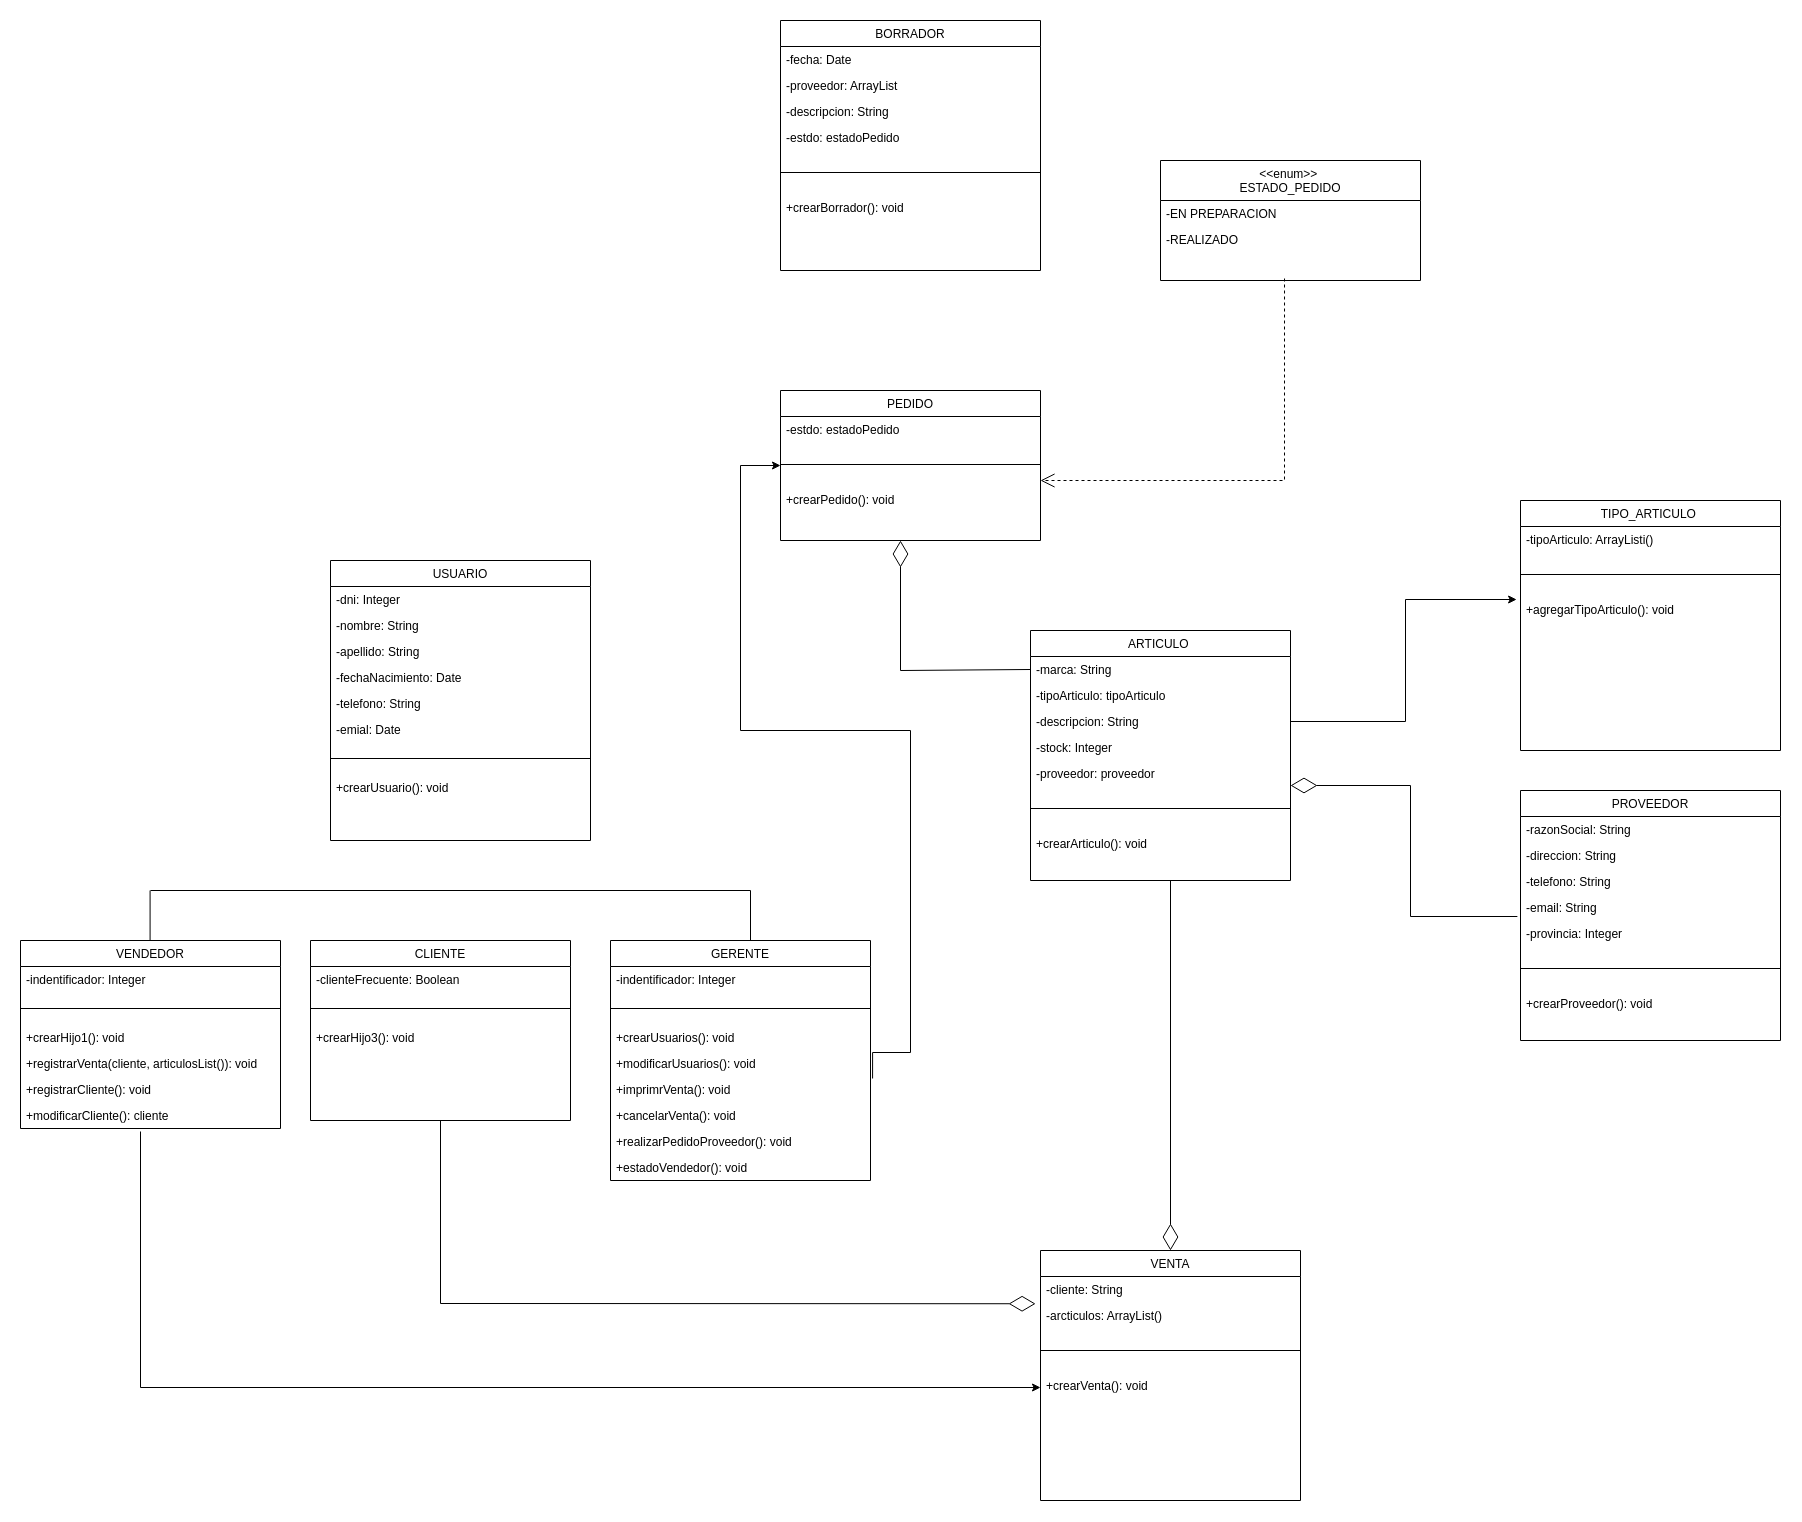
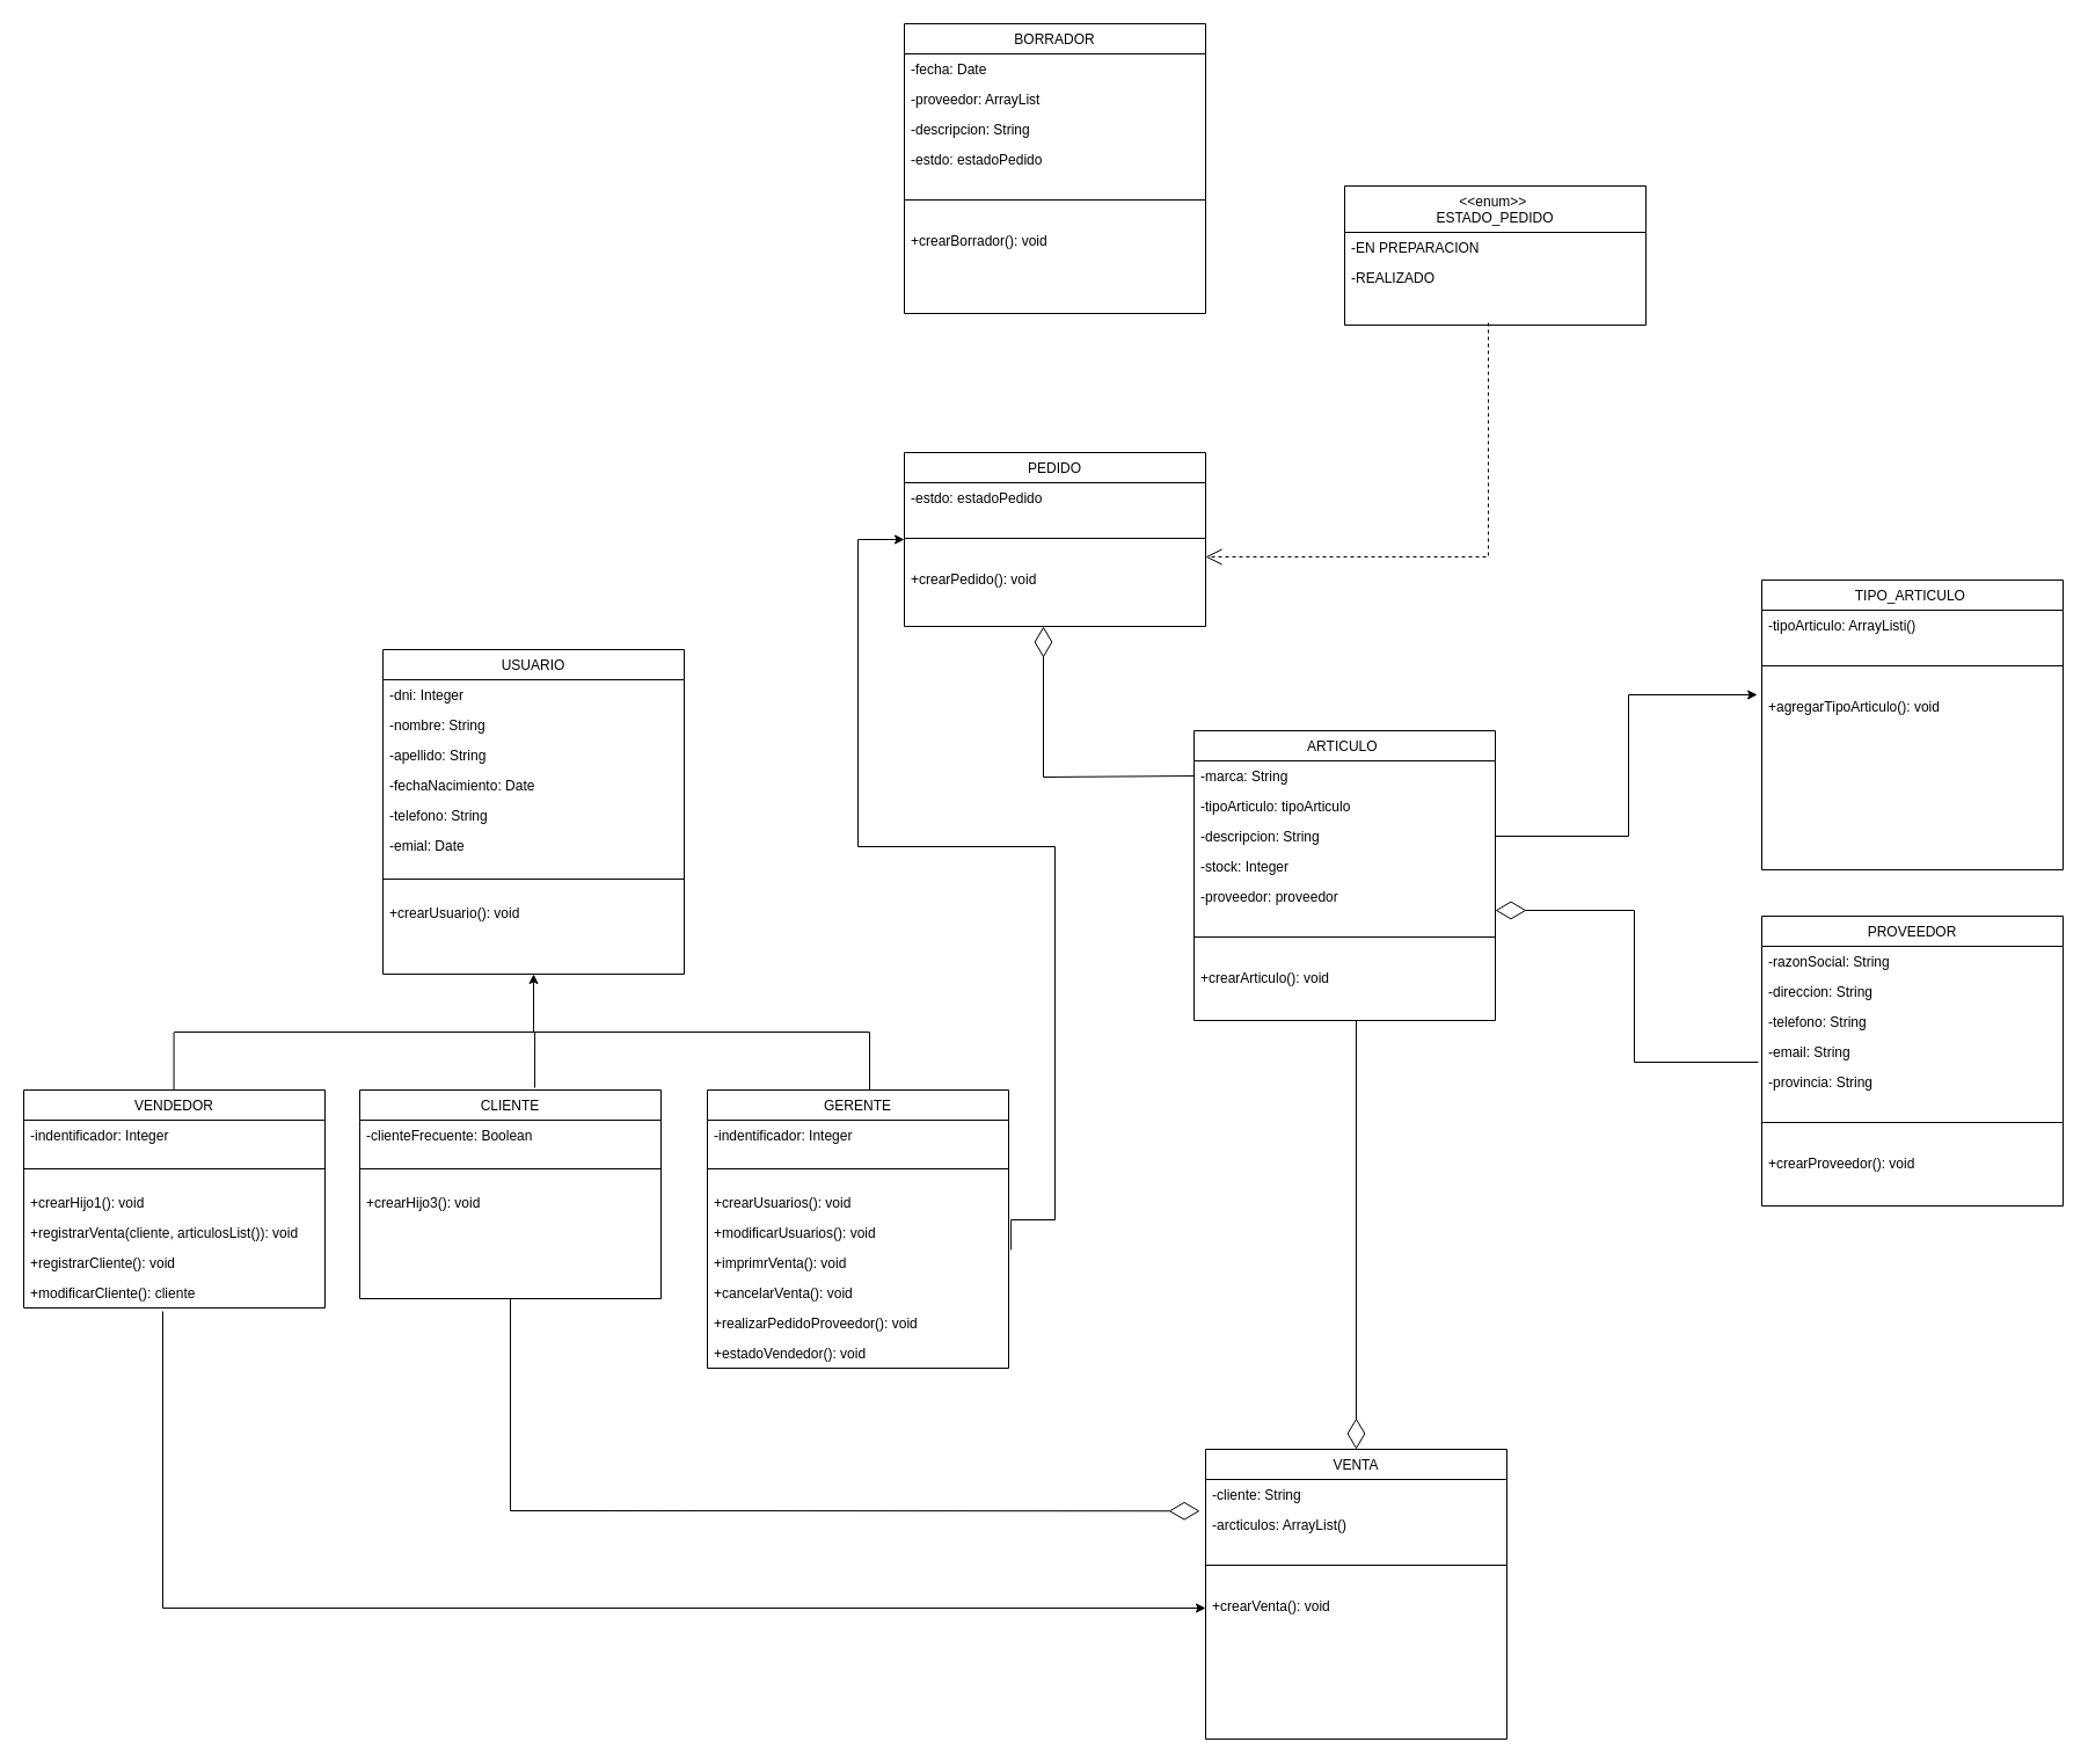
+ <mxCell id="41" style="edgeStyle=orthogonalEdgeStyle;rounded=0;orthogonalLoop=1;jettySize=auto;html=1;entryX=0.5;entryY=1;entryDx=0;entryDy=0;exitX=0.581;exitY=-0.011;exitDx=0;exitDy=0;exitPerimeter=0;" edge="1" parent="1" source="53" target="32"><mxGeometry relative="1" as="geometry"><mxPoint x="460" y="1100" as="sourcePoint" /></mxGeometry></mxCell>
- <mxCell id="7" value="-provincia: Integer" style="text;align=left;verticalAlign=top;spacingLeft=4;spacingRight=4;overflow=hidden;rotatable=0;points=[[0,0.5],[1,0.5]];portConstraint=eastwest;rounded=0;shadow=0;html=0;" vertex="1" parent="2"><mxGeometry y="130" width="260" height="26" as="geometry" /></mxCell>
+ <mxCell id="7" value="-provincia: String" style="text;align=left;verticalAlign=top;spacingLeft=4;spacingRight=4;overflow=hidden;rotatable=0;points=[[0,0.5],[1,0.5]];portConstraint=eastwest;rounded=0;shadow=0;html=0;" vertex="1" parent="2"><mxGeometry y="130" width="260" height="26" as="geometry" /></mxCell>
